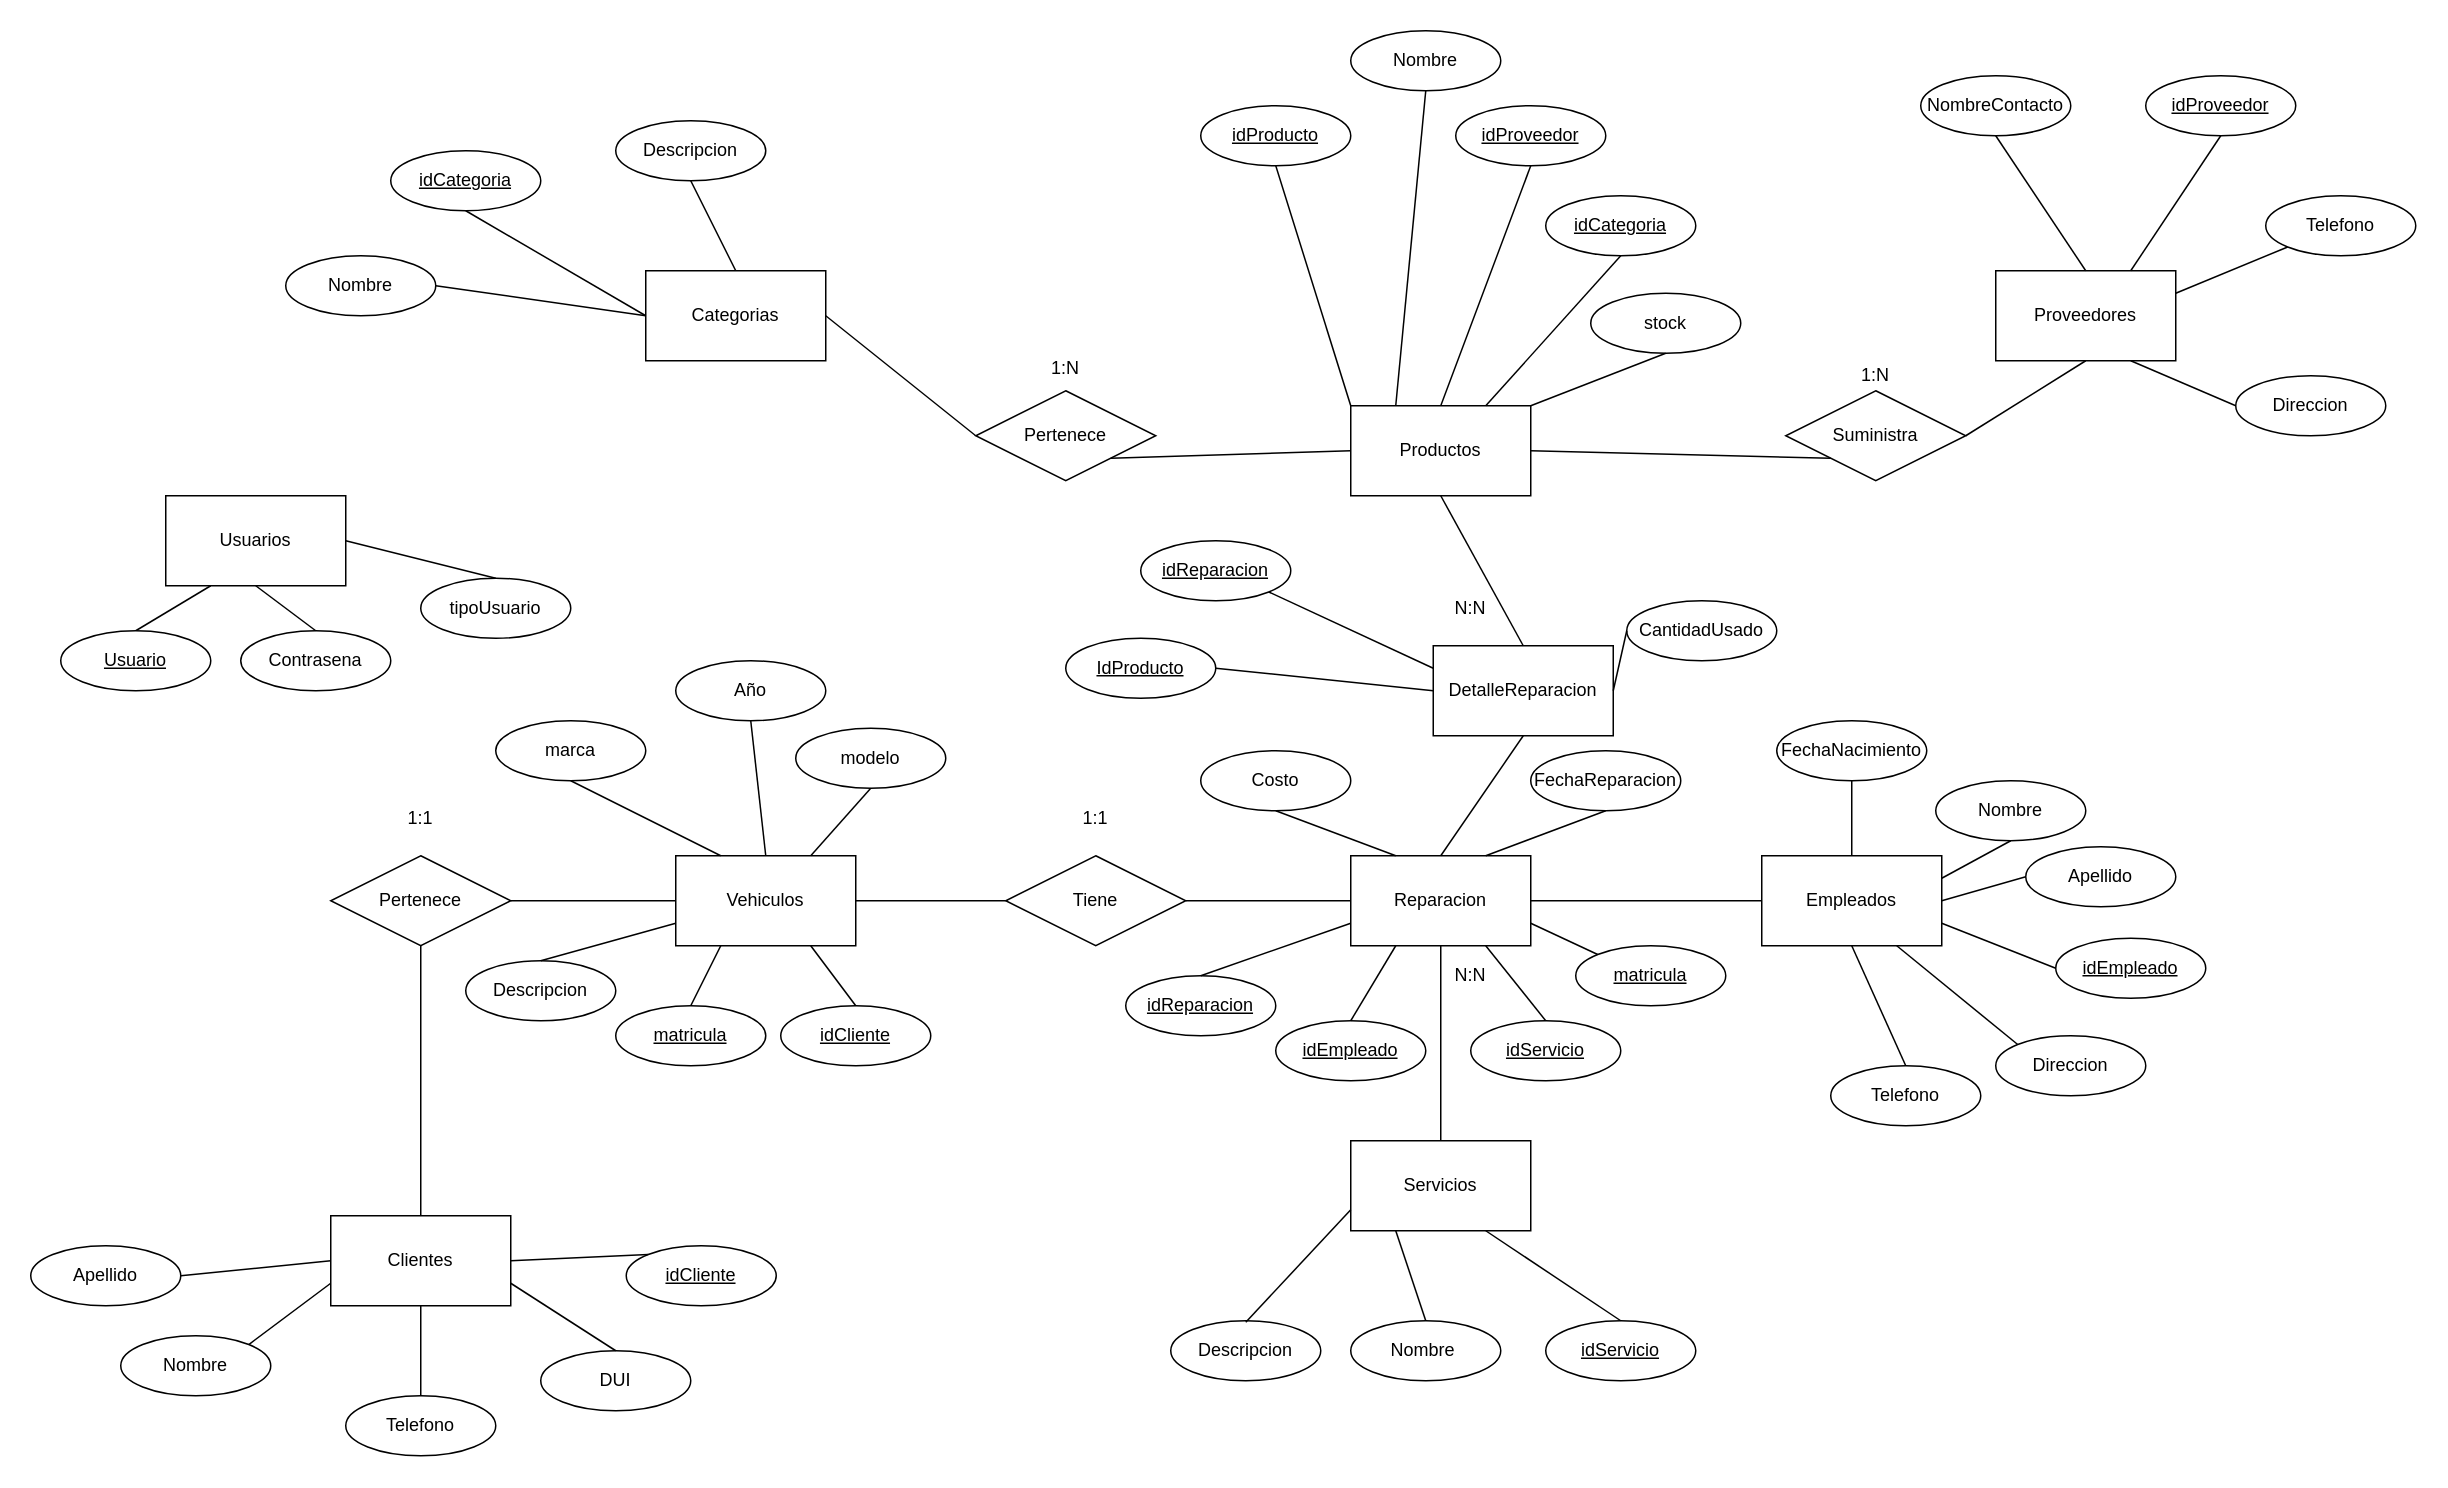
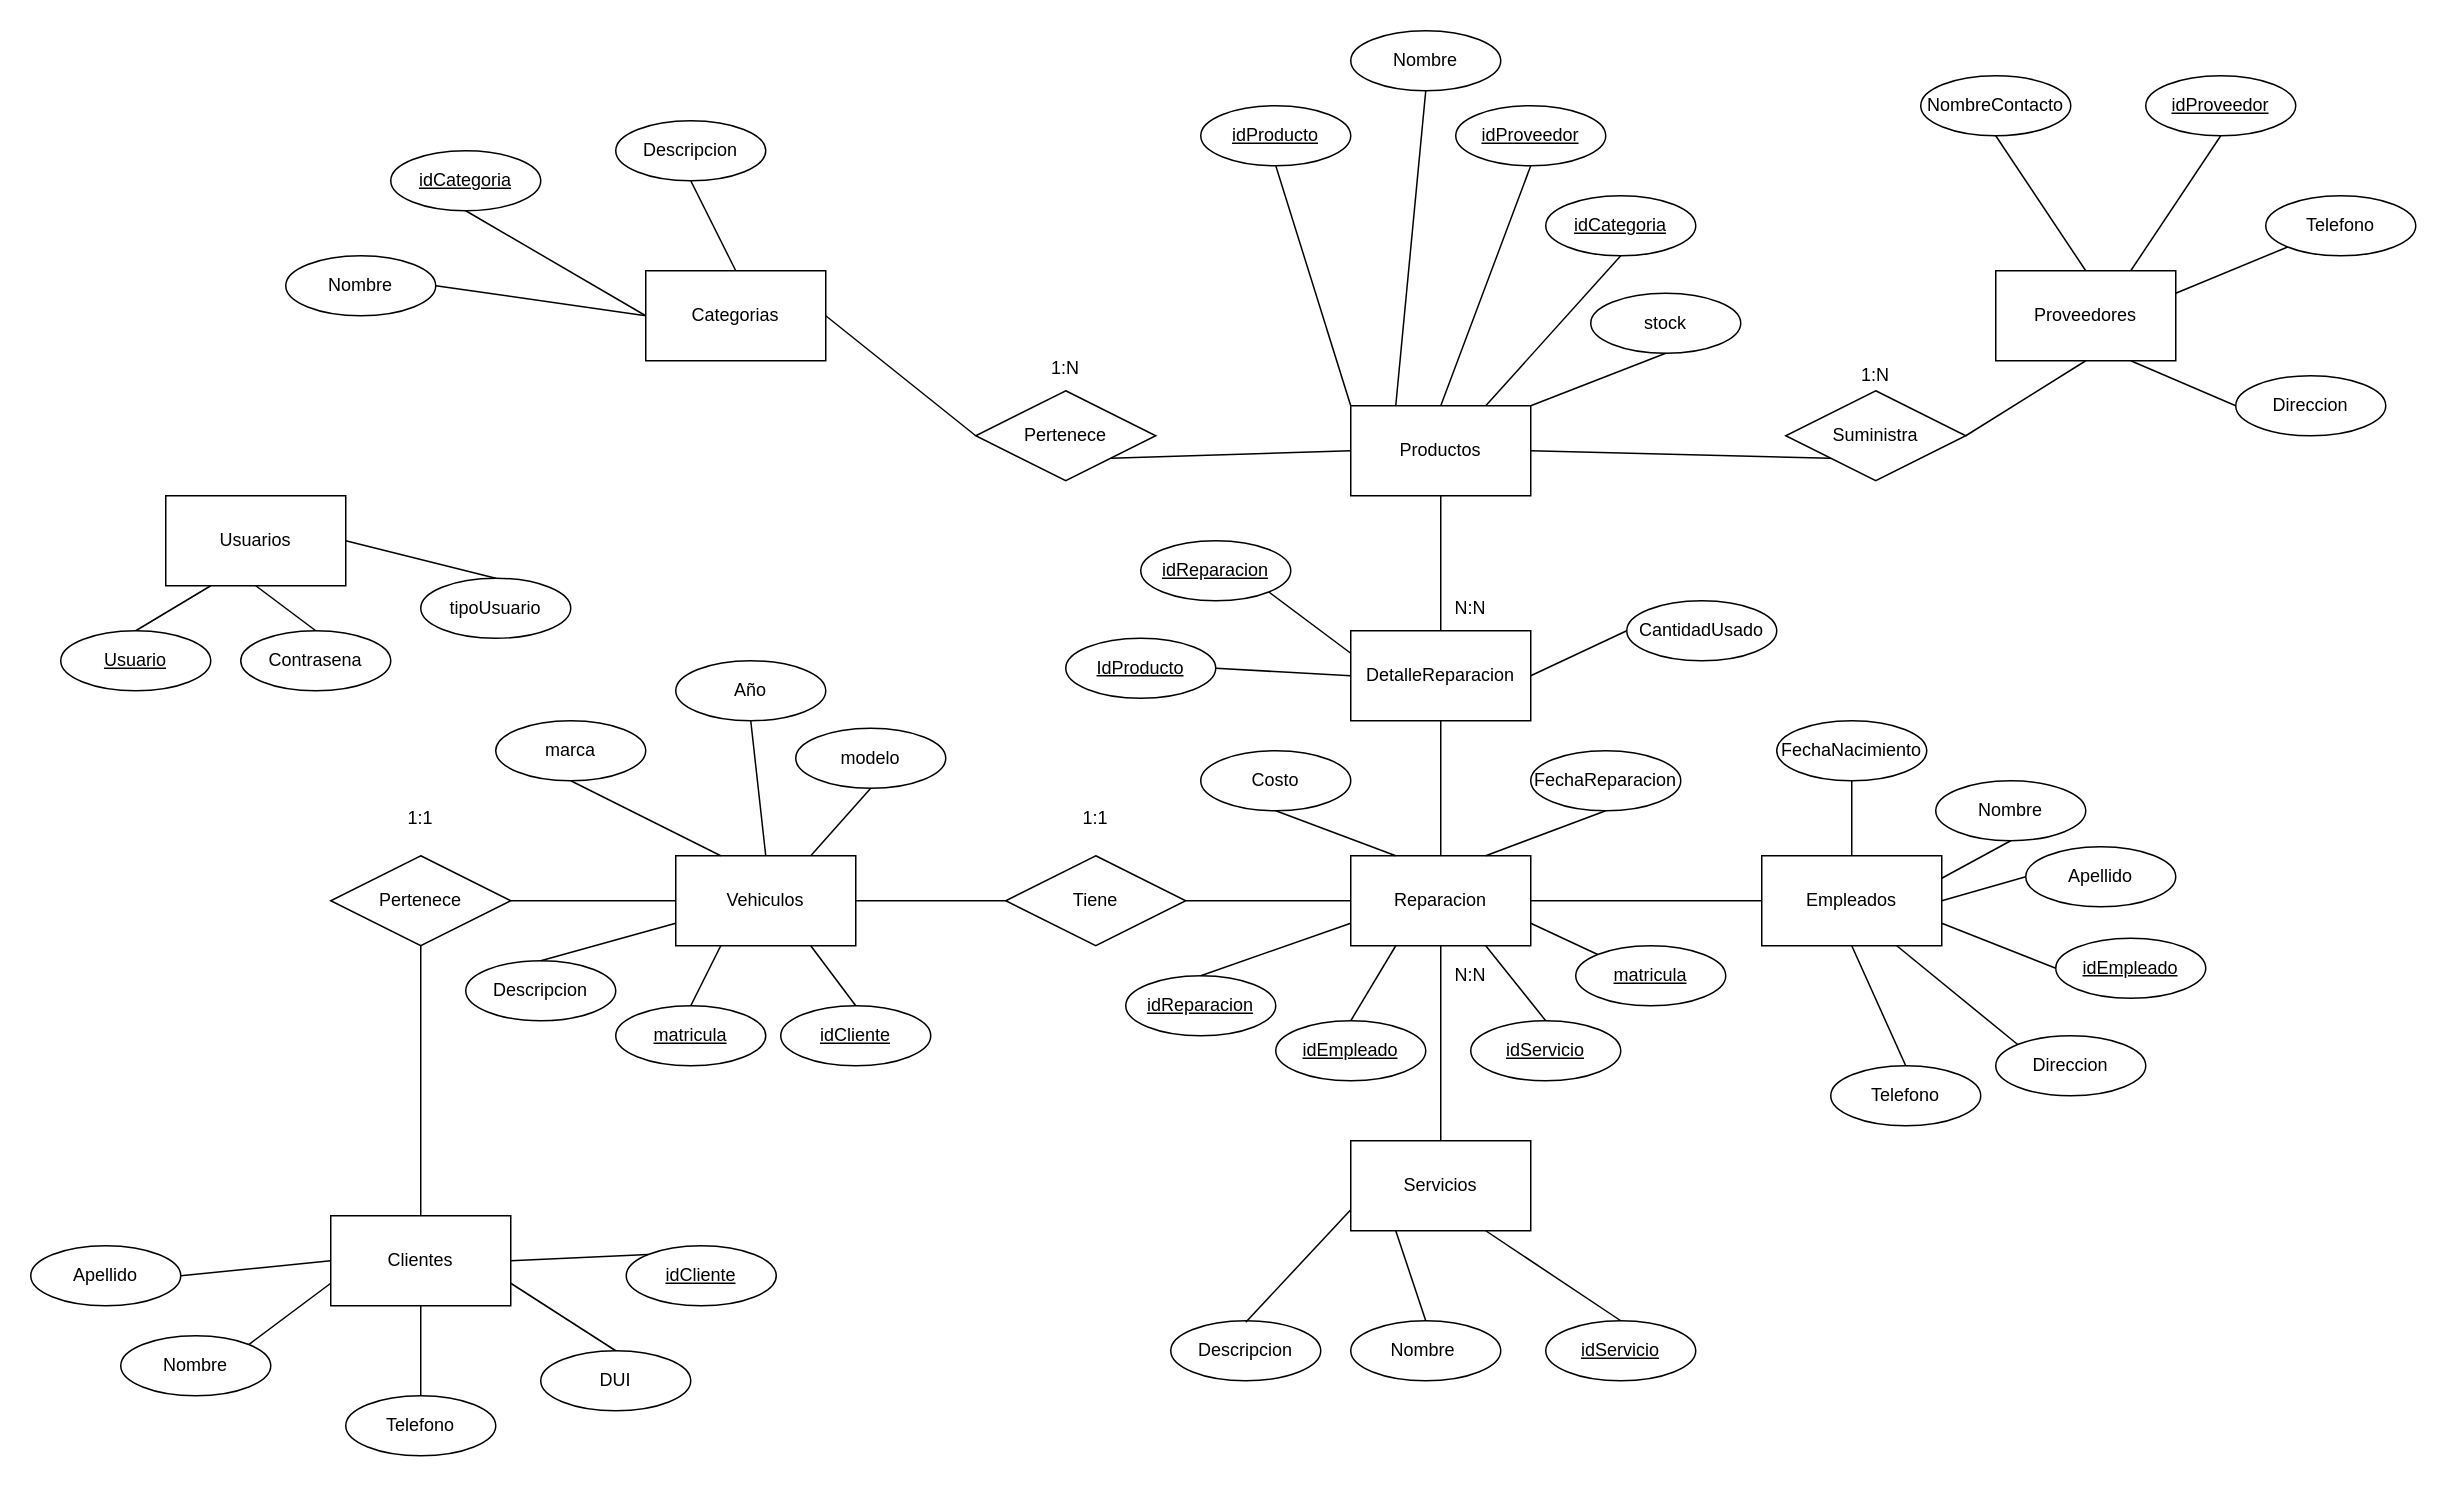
- <mxCell id="33" value="DetalleReparacion" style="rounded=0;whiteSpace=wrap;html=1;" parent="1" vertex="1"><mxGeometry x="955" y="430" width="120" height="60" as="geometry" /></mxCell>
+ <mxCell id="33" value="DetalleReparacion" style="rounded=0;whiteSpace=wrap;html=1;" parent="1" vertex="1"><mxGeometry x="900" y="420" width="120" height="60" as="geometry" /></mxCell>
